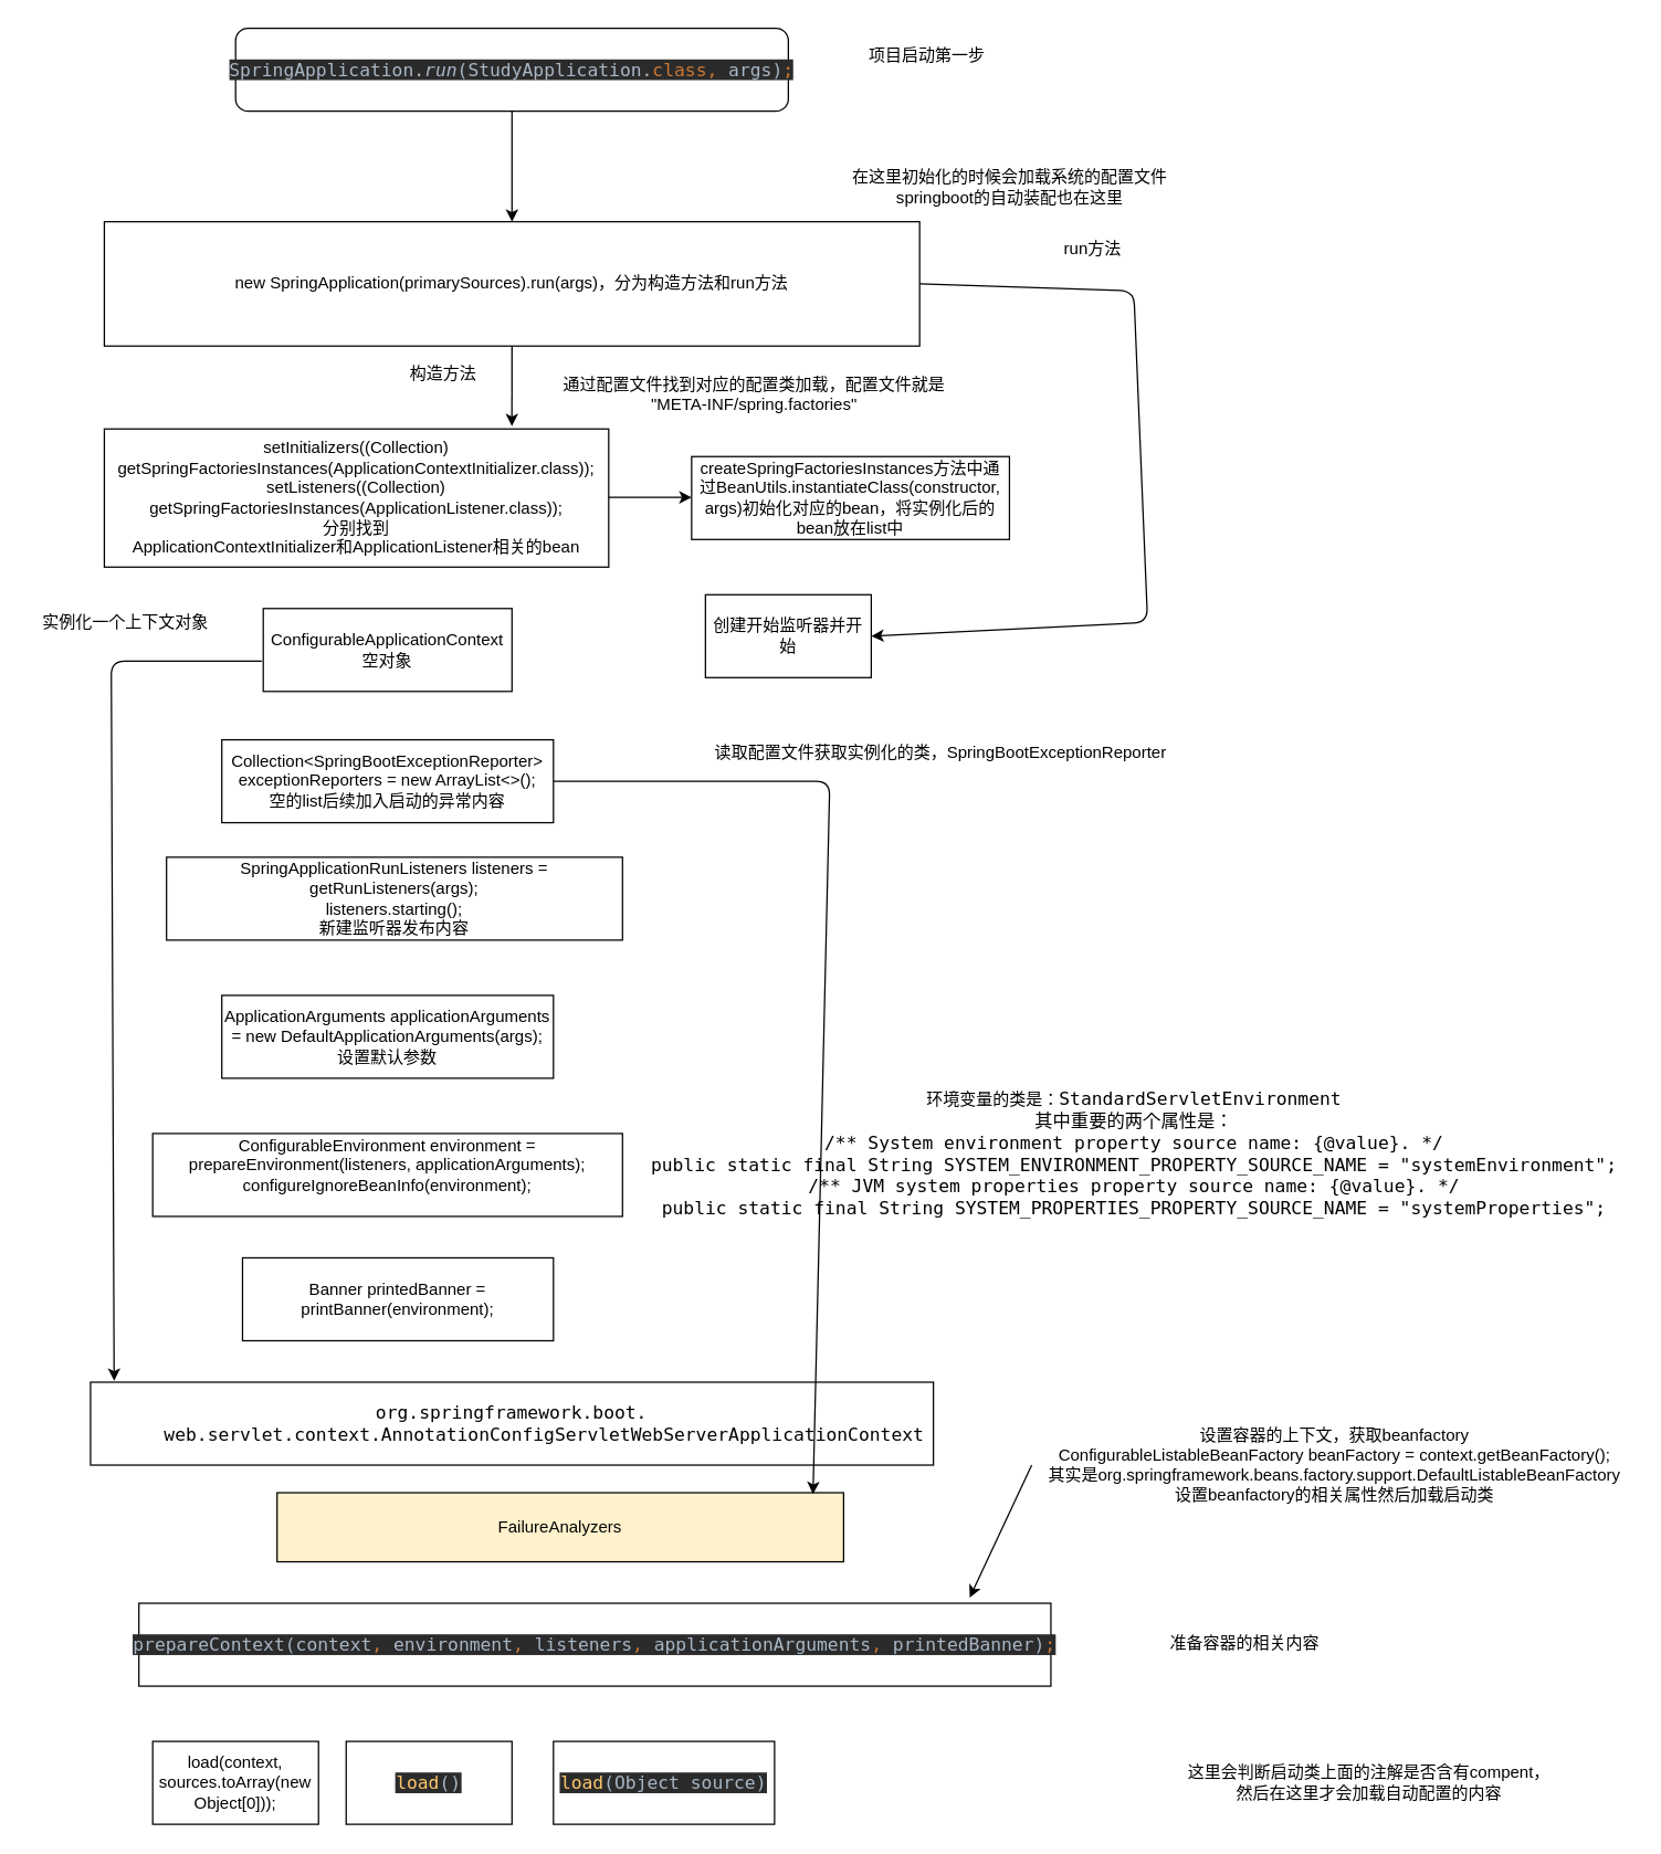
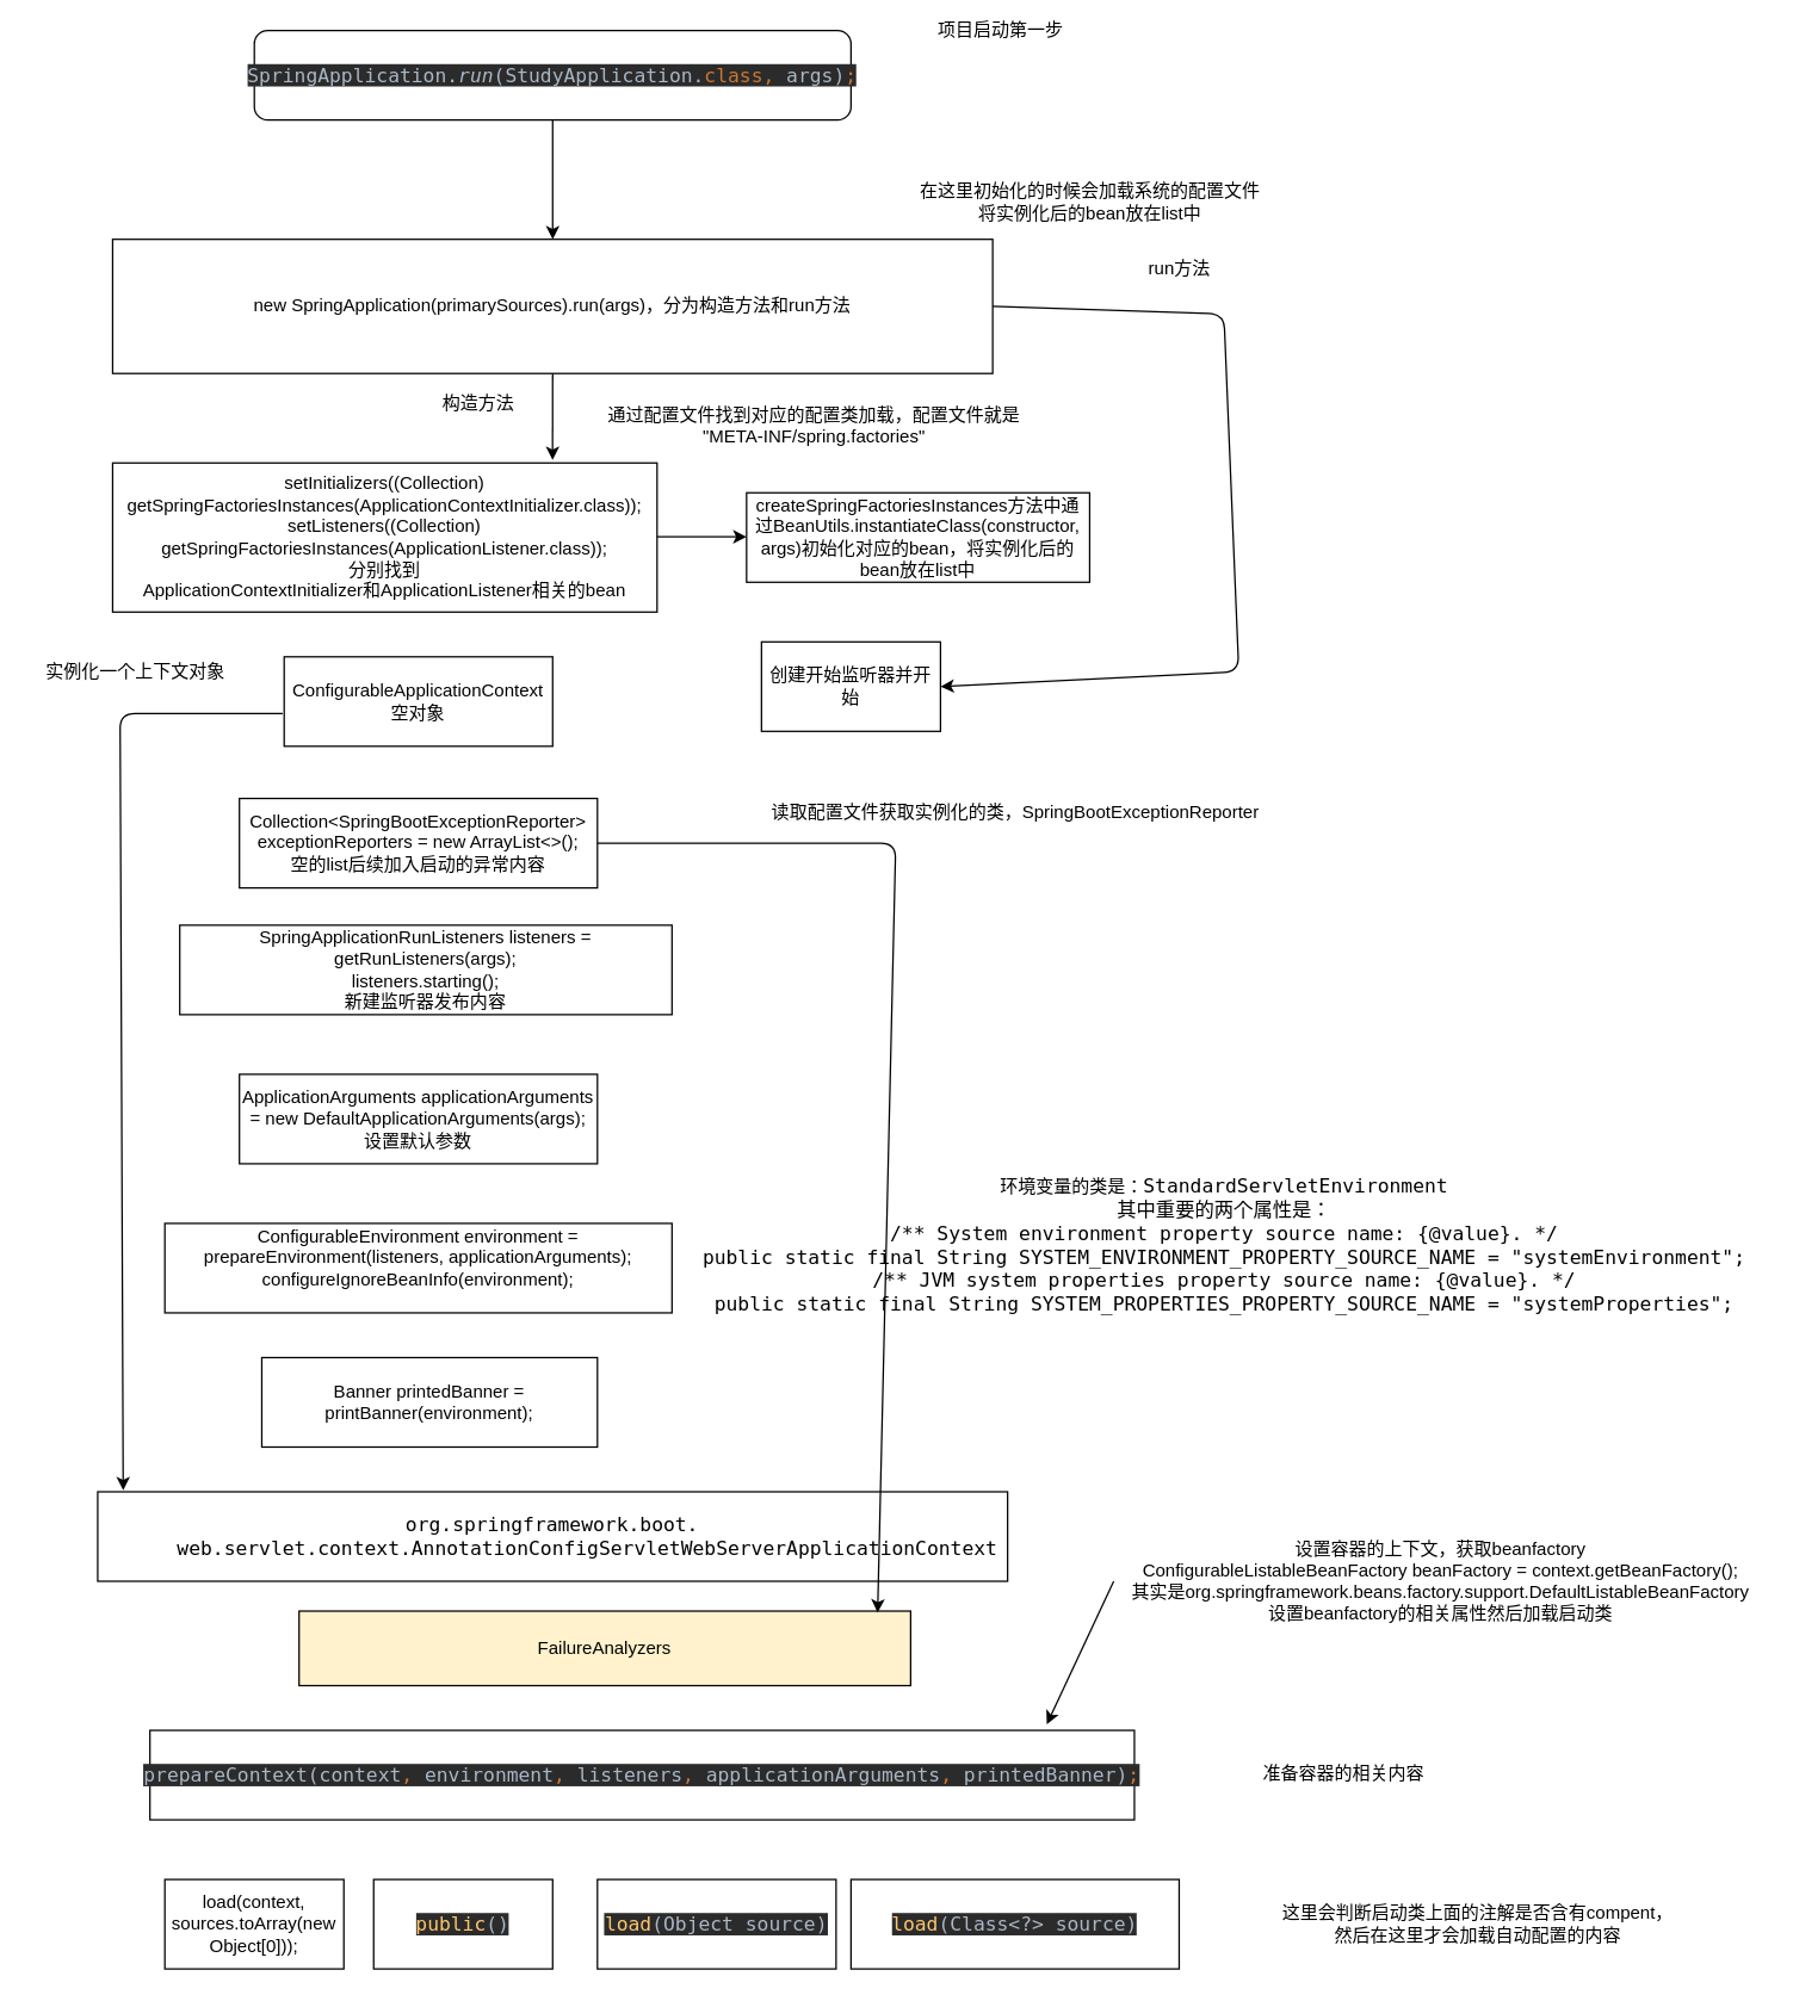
- <mxCell id="4" value="项目启动第一步" style="text;html=1;align=center;verticalAlign=middle;resizable=0;points=[];autosize=1;" vertex="1" parent="1"><mxGeometry x="620" y="30" width="100" height="20" as="geometry" /></mxCell>
+ <mxCell id="4" value="项目启动第一步" style="text;html=1;align=center;verticalAlign=middle;resizable=0;points=[];autosize=1;" vertex="1" parent="1"><mxGeometry x="620" y="10" width="100" height="20" as="geometry" /></mxCell>
- <mxCell id="6" value="在这里初始化的时候会加载系统的配置文件&lt;br&gt;springboot的自动装配也在这里" style="text;html=1;align=center;verticalAlign=middle;resizable=0;points=[];autosize=1;" vertex="1" parent="1"><mxGeometry x="610" y="120" width="240" height="30" as="geometry" /></mxCell>
+ <mxCell id="6" value="在这里初始化的时候会加载系统的配置文件&lt;br&gt;将实例化后的bean放在list中" style="text;html=1;align=center;verticalAlign=middle;resizable=0;points=[];autosize=1;" vertex="1" parent="1"><mxGeometry x="610" y="120" width="240" height="30" as="geometry" /></mxCell>
- <mxCell id="33" value="&lt;pre style=&quot;background-color: #2b2b2b ; color: #a9b7c6 ; font-family: &amp;#34;jetbrains mono&amp;#34; , monospace ; font-size: 9.8pt&quot;&gt;&lt;span style=&quot;color: #ffc66d&quot;&gt;load&lt;/span&gt;()&lt;/pre&gt;" style="rounded=0;whiteSpace=wrap;html=1;" vertex="1" parent="1"><mxGeometry x="250" y="1260" width="120" height="60" as="geometry" /></mxCell>
+ <mxCell id="33" value="&lt;pre style=&quot;background-color: #2b2b2b ; color: #a9b7c6 ; font-family: &amp;#34;jetbrains mono&amp;#34; , monospace ; font-size: 9.8pt&quot;&gt;&lt;span style=&quot;color: #ffc66d&quot;&gt;public&lt;/span&gt;()&lt;/pre&gt;" style="rounded=0;whiteSpace=wrap;html=1;" vertex="1" parent="1"><mxGeometry x="250" y="1260" width="120" height="60" as="geometry" /></mxCell>
+ <mxCell id="35" value="&lt;pre style=&quot;background-color: #2b2b2b ; color: #a9b7c6 ; font-family: &amp;quot;jetbrains mono&amp;quot; , monospace ; font-size: 9.8pt&quot;&gt;&lt;span style=&quot;color: #ffc66d&quot;&gt;load&lt;/span&gt;(Class&amp;lt;?&amp;gt; source)&lt;/pre&gt;" style="rounded=0;whiteSpace=wrap;html=1;" vertex="1" parent="1"><mxGeometry x="570" y="1260" width="220" height="60" as="geometry" /></mxCell>
